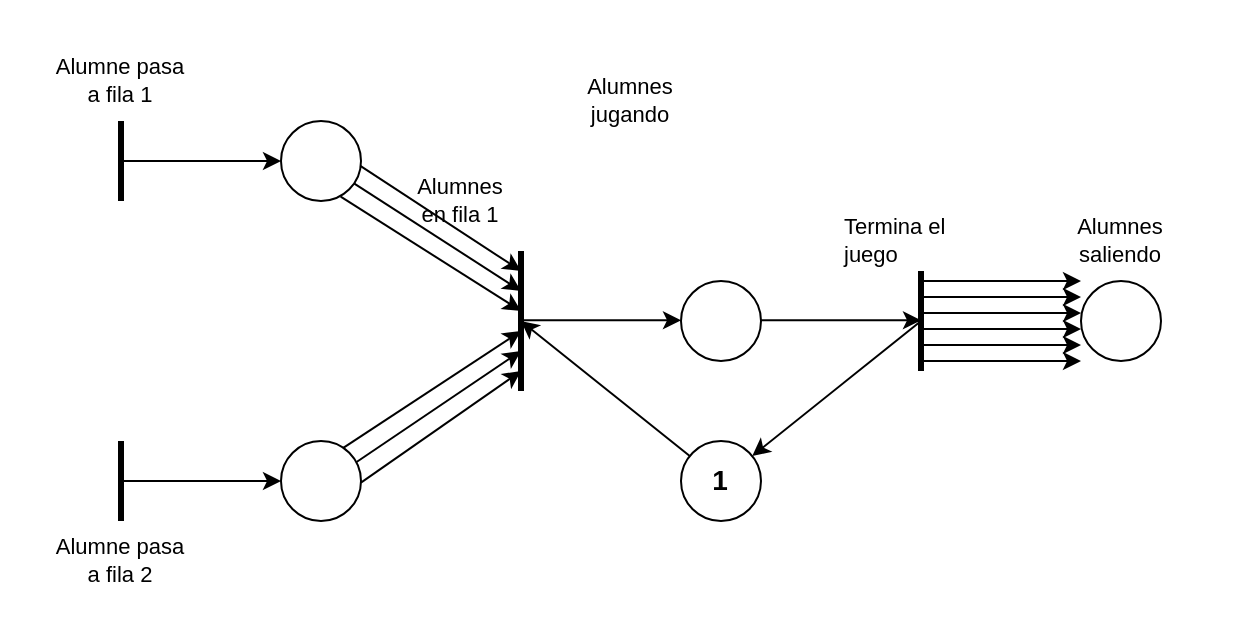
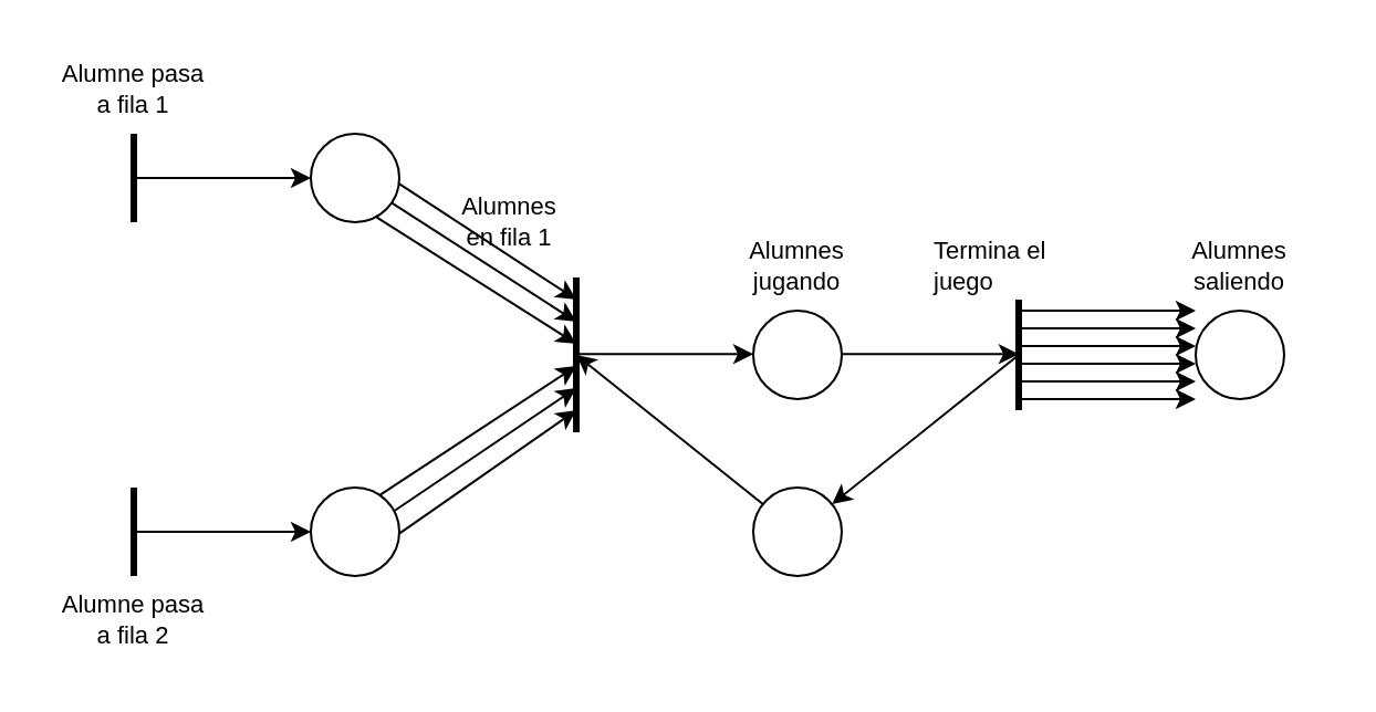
- <mxCell id="24" value="&lt;div style=&quot;font-size: 11px&quot;&gt;Alumnes&lt;/div&gt;&lt;div style=&quot;font-size: 11px&quot;&gt;jugando&lt;br&gt;&lt;/div&gt;" style="text;html=1;strokeColor=none;fillColor=none;align=center;verticalAlign=middle;whiteSpace=wrap;rounded=0;fontSize=11;" parent="1" vertex="1"><mxGeometry x="275" y="30" width="80" height="40" as="geometry" /></mxCell>
+ <mxCell id="24" value="&lt;div style=&quot;font-size: 11px&quot;&gt;Alumnes&lt;/div&gt;&lt;div style=&quot;font-size: 11px&quot;&gt;jugando&lt;br&gt;&lt;/div&gt;" style="text;html=1;strokeColor=none;fillColor=none;align=center;verticalAlign=middle;whiteSpace=wrap;rounded=0;fontSize=11;" parent="1" vertex="1"><mxGeometry x="320" y="100" width="80" height="40" as="geometry" /></mxCell>
- <mxCell id="26" value="1" style="text;html=1;strokeColor=none;fillColor=none;align=center;verticalAlign=middle;whiteSpace=wrap;rounded=0;fontSize=14;fontStyle=1" parent="1" vertex="1"><mxGeometry x="340" y="220" width="40" height="40" as="geometry" /></mxCell>
